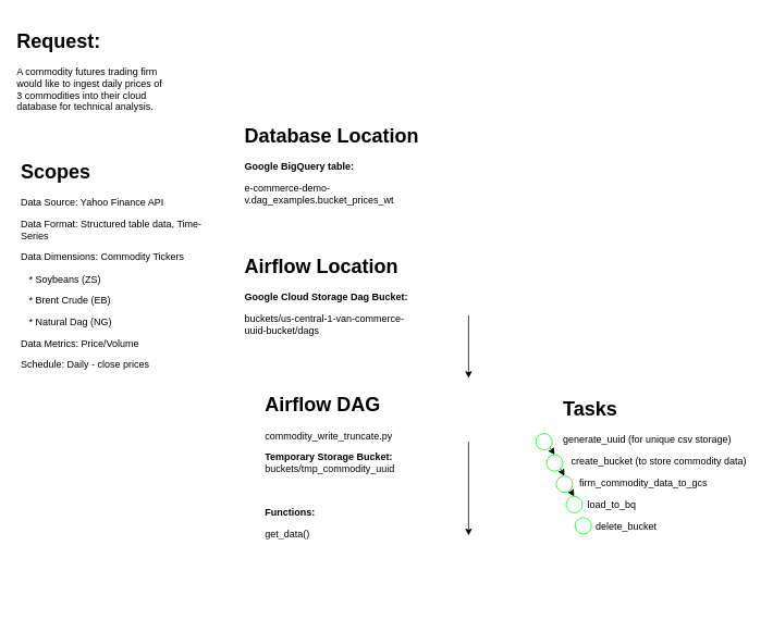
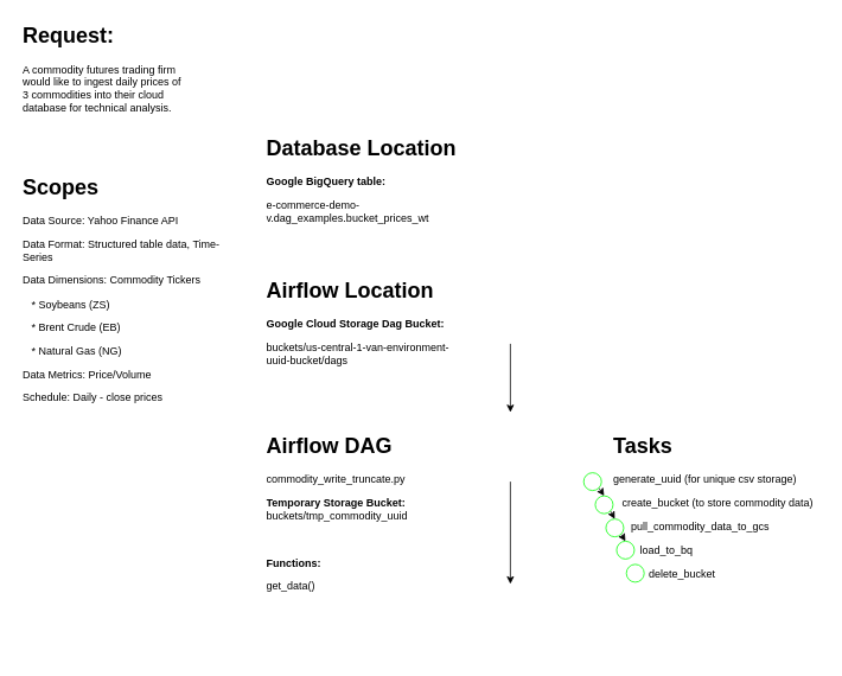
- <mxCell id="2" value="&lt;h1&gt;Request:&lt;/h1&gt;&lt;p&gt;A commodity futures trading firm would like to ingest daily prices of 3 commodities into their cloud database for technical analysis.&lt;/p&gt;" style="text;html=1;strokeColor=none;fillColor=none;spacing=5;spacingTop=-20;whiteSpace=wrap;overflow=hidden;rounded=0;" parent="1" vertex="1"><mxGeometry x="15" y="30" width="190" height="120" as="geometry" /></mxCell>
+ <mxCell id="2" value="&lt;h1&gt;Request:&lt;/h1&gt;&lt;p&gt;A commodity futures trading firm would like to ingest daily prices of 3 commodities into their cloud database for technical analysis.&lt;/p&gt;" style="text;html=1;strokeColor=none;fillColor=none;spacing=5;spacingTop=-20;whiteSpace=wrap;overflow=hidden;rounded=0;" parent="1" vertex="1"><mxGeometry x="20" y="20" width="190" height="120" as="geometry" /></mxCell>
- <mxCell id="8" value="&lt;h1&gt;Scopes&lt;/h1&gt;&lt;p&gt;Data Source: Yahoo Finance API&lt;/p&gt;&lt;p&gt;Data Format: Structured table data, Time-Series&lt;br&gt;&lt;/p&gt;&lt;p&gt;Data Dimensions: Commodity Tickers&lt;/p&gt;&lt;p&gt;&amp;nbsp; &amp;nbsp;* Soybeans (ZS)&lt;/p&gt;&lt;p&gt;&amp;nbsp; &amp;nbsp;* Brent Crude (EB)&lt;/p&gt;&lt;p&gt;&amp;nbsp; &amp;nbsp;* Natural Dag (NG)&lt;/p&gt;&lt;p&gt;Data Metrics: Price/Volume&lt;/p&gt;&lt;p&gt;Schedule: Daily - close prices&lt;/p&gt;" style="text;html=1;strokeColor=none;fillColor=none;spacing=5;spacingTop=-20;whiteSpace=wrap;overflow=hidden;rounded=0;" parent="1" vertex="1"><mxGeometry x="20" y="190" width="230" height="290" as="geometry" /></mxCell>
+ <mxCell id="8" value="&lt;h1&gt;Scopes&lt;/h1&gt;&lt;p&gt;Data Source: Yahoo Finance API&lt;/p&gt;&lt;p&gt;Data Format: Structured table data, Time-Series&lt;br&gt;&lt;/p&gt;&lt;p&gt;Data Dimensions: Commodity Tickers&lt;/p&gt;&lt;p&gt;&amp;nbsp; &amp;nbsp;* Soybeans (ZS)&lt;/p&gt;&lt;p&gt;&amp;nbsp; &amp;nbsp;* Brent Crude (EB)&lt;/p&gt;&lt;p&gt;&amp;nbsp; &amp;nbsp;* Natural Gas (NG)&lt;/p&gt;&lt;p&gt;Data Metrics: Price/Volume&lt;/p&gt;&lt;p&gt;Schedule: Daily - close prices&lt;/p&gt;" style="text;html=1;strokeColor=none;fillColor=none;spacing=5;spacingTop=-20;whiteSpace=wrap;overflow=hidden;rounded=0;" parent="1" vertex="1"><mxGeometry x="20" y="190" width="230" height="290" as="geometry" /></mxCell>
- <mxCell id="11" value="&lt;h1&gt;Airflow Location&lt;/h1&gt;&lt;p&gt;&lt;b&gt;Google Cloud Storage Dag Bucket:&lt;/b&gt;&lt;/p&gt;&lt;p&gt;buckets/us-central-1-van-commerce-uuid-bucket/dags&lt;/p&gt;" style="text;html=1;strokeColor=none;fillColor=none;spacing=5;spacingTop=-20;whiteSpace=wrap;overflow=hidden;rounded=0;" parent="1" vertex="1"><mxGeometry x="294" y="306" width="220" height="120" as="geometry" /></mxCell>
+ <mxCell id="11" value="&lt;h1&gt;Airflow Location&lt;/h1&gt;&lt;p&gt;&lt;b&gt;Google Cloud Storage Dag Bucket:&lt;/b&gt;&lt;/p&gt;&lt;p&gt;buckets/us-central-1-van-environment-uuid-bucket/dags&lt;/p&gt;" style="text;html=1;strokeColor=none;fillColor=none;spacing=5;spacingTop=-20;whiteSpace=wrap;overflow=hidden;rounded=0;" parent="1" vertex="1"><mxGeometry x="294" y="306" width="220" height="120" as="geometry" /></mxCell>
- <mxCell id="10" value="&lt;h1&gt;Tasks&lt;/h1&gt;&lt;p&gt;generate_uuid (for unique csv storage)&lt;/p&gt;&lt;p&gt;&amp;nbsp; &amp;nbsp;create_bucket (to store commodity data)&lt;/p&gt;&lt;p&gt;&amp;nbsp; &amp;nbsp; &amp;nbsp; firm_commodity_data_to_gcs&lt;/p&gt;&lt;p&gt;&amp;nbsp; &amp;nbsp; &amp;nbsp; &amp;nbsp; &amp;nbsp;load_to_bq&lt;/p&gt;&lt;p&gt;&amp;nbsp; &amp;nbsp; &amp;nbsp; &amp;nbsp; &amp;nbsp; &amp;nbsp; delete_bucket&lt;/p&gt;" style="text;html=1;strokeColor=none;fillColor=none;spacing=5;spacingTop=-20;whiteSpace=wrap;overflow=hidden;rounded=0;" parent="1" vertex="1"><mxGeometry x="684" y="481" width="240" height="185" as="geometry" /></mxCell>
+ <mxCell id="10" value="&lt;h1&gt;Tasks&lt;/h1&gt;&lt;p&gt;generate_uuid (for unique csv storage)&lt;/p&gt;&lt;p&gt;&amp;nbsp; &amp;nbsp;create_bucket (to store commodity data)&lt;/p&gt;&lt;p&gt;&amp;nbsp; &amp;nbsp; &amp;nbsp; pull_commodity_data_to_gcs&lt;/p&gt;&lt;p&gt;&amp;nbsp; &amp;nbsp; &amp;nbsp; &amp;nbsp; &amp;nbsp;load_to_bq&lt;/p&gt;&lt;p&gt;&amp;nbsp; &amp;nbsp; &amp;nbsp; &amp;nbsp; &amp;nbsp; &amp;nbsp; delete_bucket&lt;/p&gt;" style="text;html=1;strokeColor=none;fillColor=none;spacing=5;spacingTop=-20;whiteSpace=wrap;overflow=hidden;rounded=0;" parent="1" vertex="1"><mxGeometry x="684" y="481" width="240" height="185" as="geometry" /></mxCell>
- <mxCell id="9" value="&lt;h1&gt;Airflow DAG&lt;/h1&gt;&lt;p&gt;commodity_write_truncate.py&lt;/p&gt;&lt;p&gt;&lt;b&gt;Temporary Storage Bucket: &lt;/b&gt;buckets/tmp_commodity_uuid&lt;b&gt;&lt;br&gt;&lt;/b&gt;&lt;/p&gt;&lt;p&gt;&lt;b&gt;&lt;br&gt;&lt;/b&gt;&lt;/p&gt;&lt;p&gt;&lt;b&gt;Functions:&lt;/b&gt;&lt;/p&gt;&lt;p&gt;get_data()&lt;/p&gt;&lt;p&gt;&lt;span style=&quot;white-space: pre;&quot;&gt;&#09;&lt;/span&gt;'''&lt;br&gt;&lt;/p&gt;&lt;p&gt;&lt;span style=&quot;white-space: pre;&quot;&gt;&#09;&lt;/span&gt;collect ticker data and store &lt;span style=&quot;white-space: pre;&quot;&gt;&#09;&lt;/span&gt;in temp GCS bucket&lt;br&gt;&lt;/p&gt;&lt;p&gt;&lt;span style=&quot;white-space: pre;&quot;&gt;&#09;&lt;/span&gt;'''&lt;/p&gt;" style="text;html=1;strokeColor=none;fillColor=none;spacing=5;spacingTop=-20;whiteSpace=wrap;overflow=hidden;rounded=0;" parent="1" vertex="1"><mxGeometry x="319" y="476" width="190" height="185" as="geometry" /></mxCell>
+ <mxCell id="9" value="&lt;h1&gt;Airflow DAG&lt;/h1&gt;&lt;p&gt;commodity_write_truncate.py&lt;/p&gt;&lt;p&gt;&lt;b&gt;Temporary Storage Bucket: &lt;/b&gt;buckets/tmp_commodity_uuid&lt;b&gt;&lt;br&gt;&lt;/b&gt;&lt;/p&gt;&lt;p&gt;&lt;b&gt;&lt;br&gt;&lt;/b&gt;&lt;/p&gt;&lt;p&gt;&lt;b&gt;Functions:&lt;/b&gt;&lt;/p&gt;&lt;p&gt;get_data()&lt;/p&gt;&lt;p&gt;&lt;span style=&quot;white-space: pre;&quot;&gt;&#09;&lt;/span&gt;'''&lt;br&gt;&lt;/p&gt;&lt;p&gt;&lt;span style=&quot;white-space: pre;&quot;&gt;&#09;&lt;/span&gt;collect ticker data and store &lt;span style=&quot;white-space: pre;&quot;&gt;&#09;&lt;/span&gt;in temp GCS bucket&lt;br&gt;&lt;/p&gt;&lt;p&gt;&lt;span style=&quot;white-space: pre;&quot;&gt;&#09;&lt;/span&gt;'''&lt;/p&gt;" style="text;html=1;strokeColor=none;fillColor=none;spacing=5;spacingTop=-20;whiteSpace=wrap;overflow=hidden;rounded=0;" parent="1" vertex="1"><mxGeometry x="294" y="481" width="190" height="185" as="geometry" /></mxCell>
